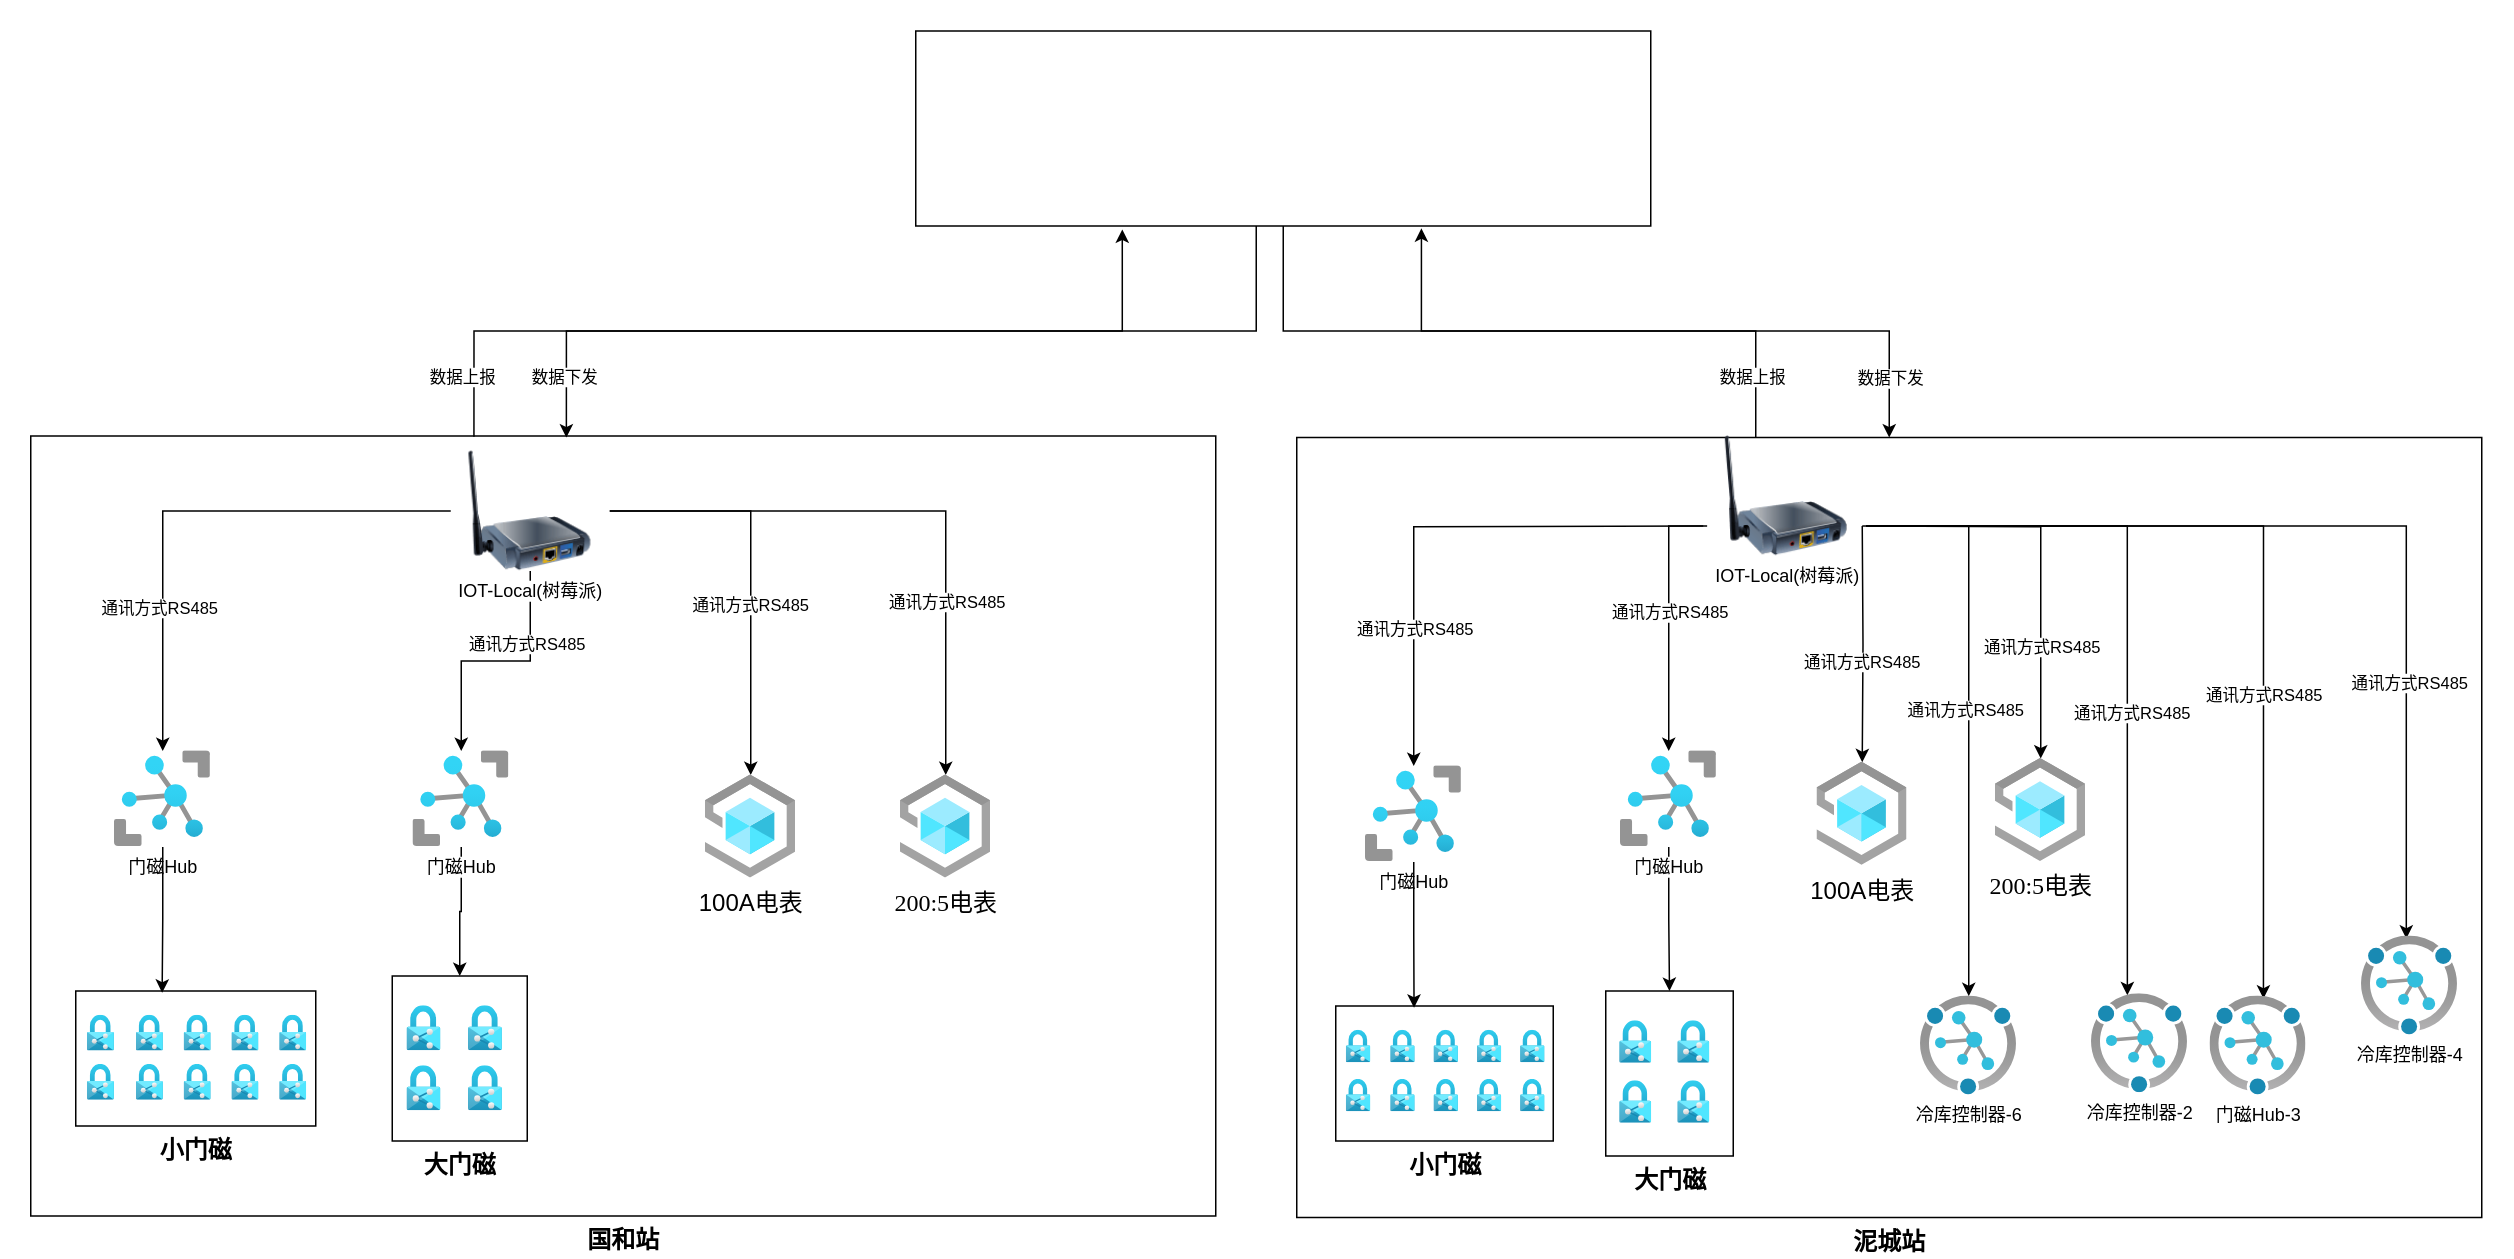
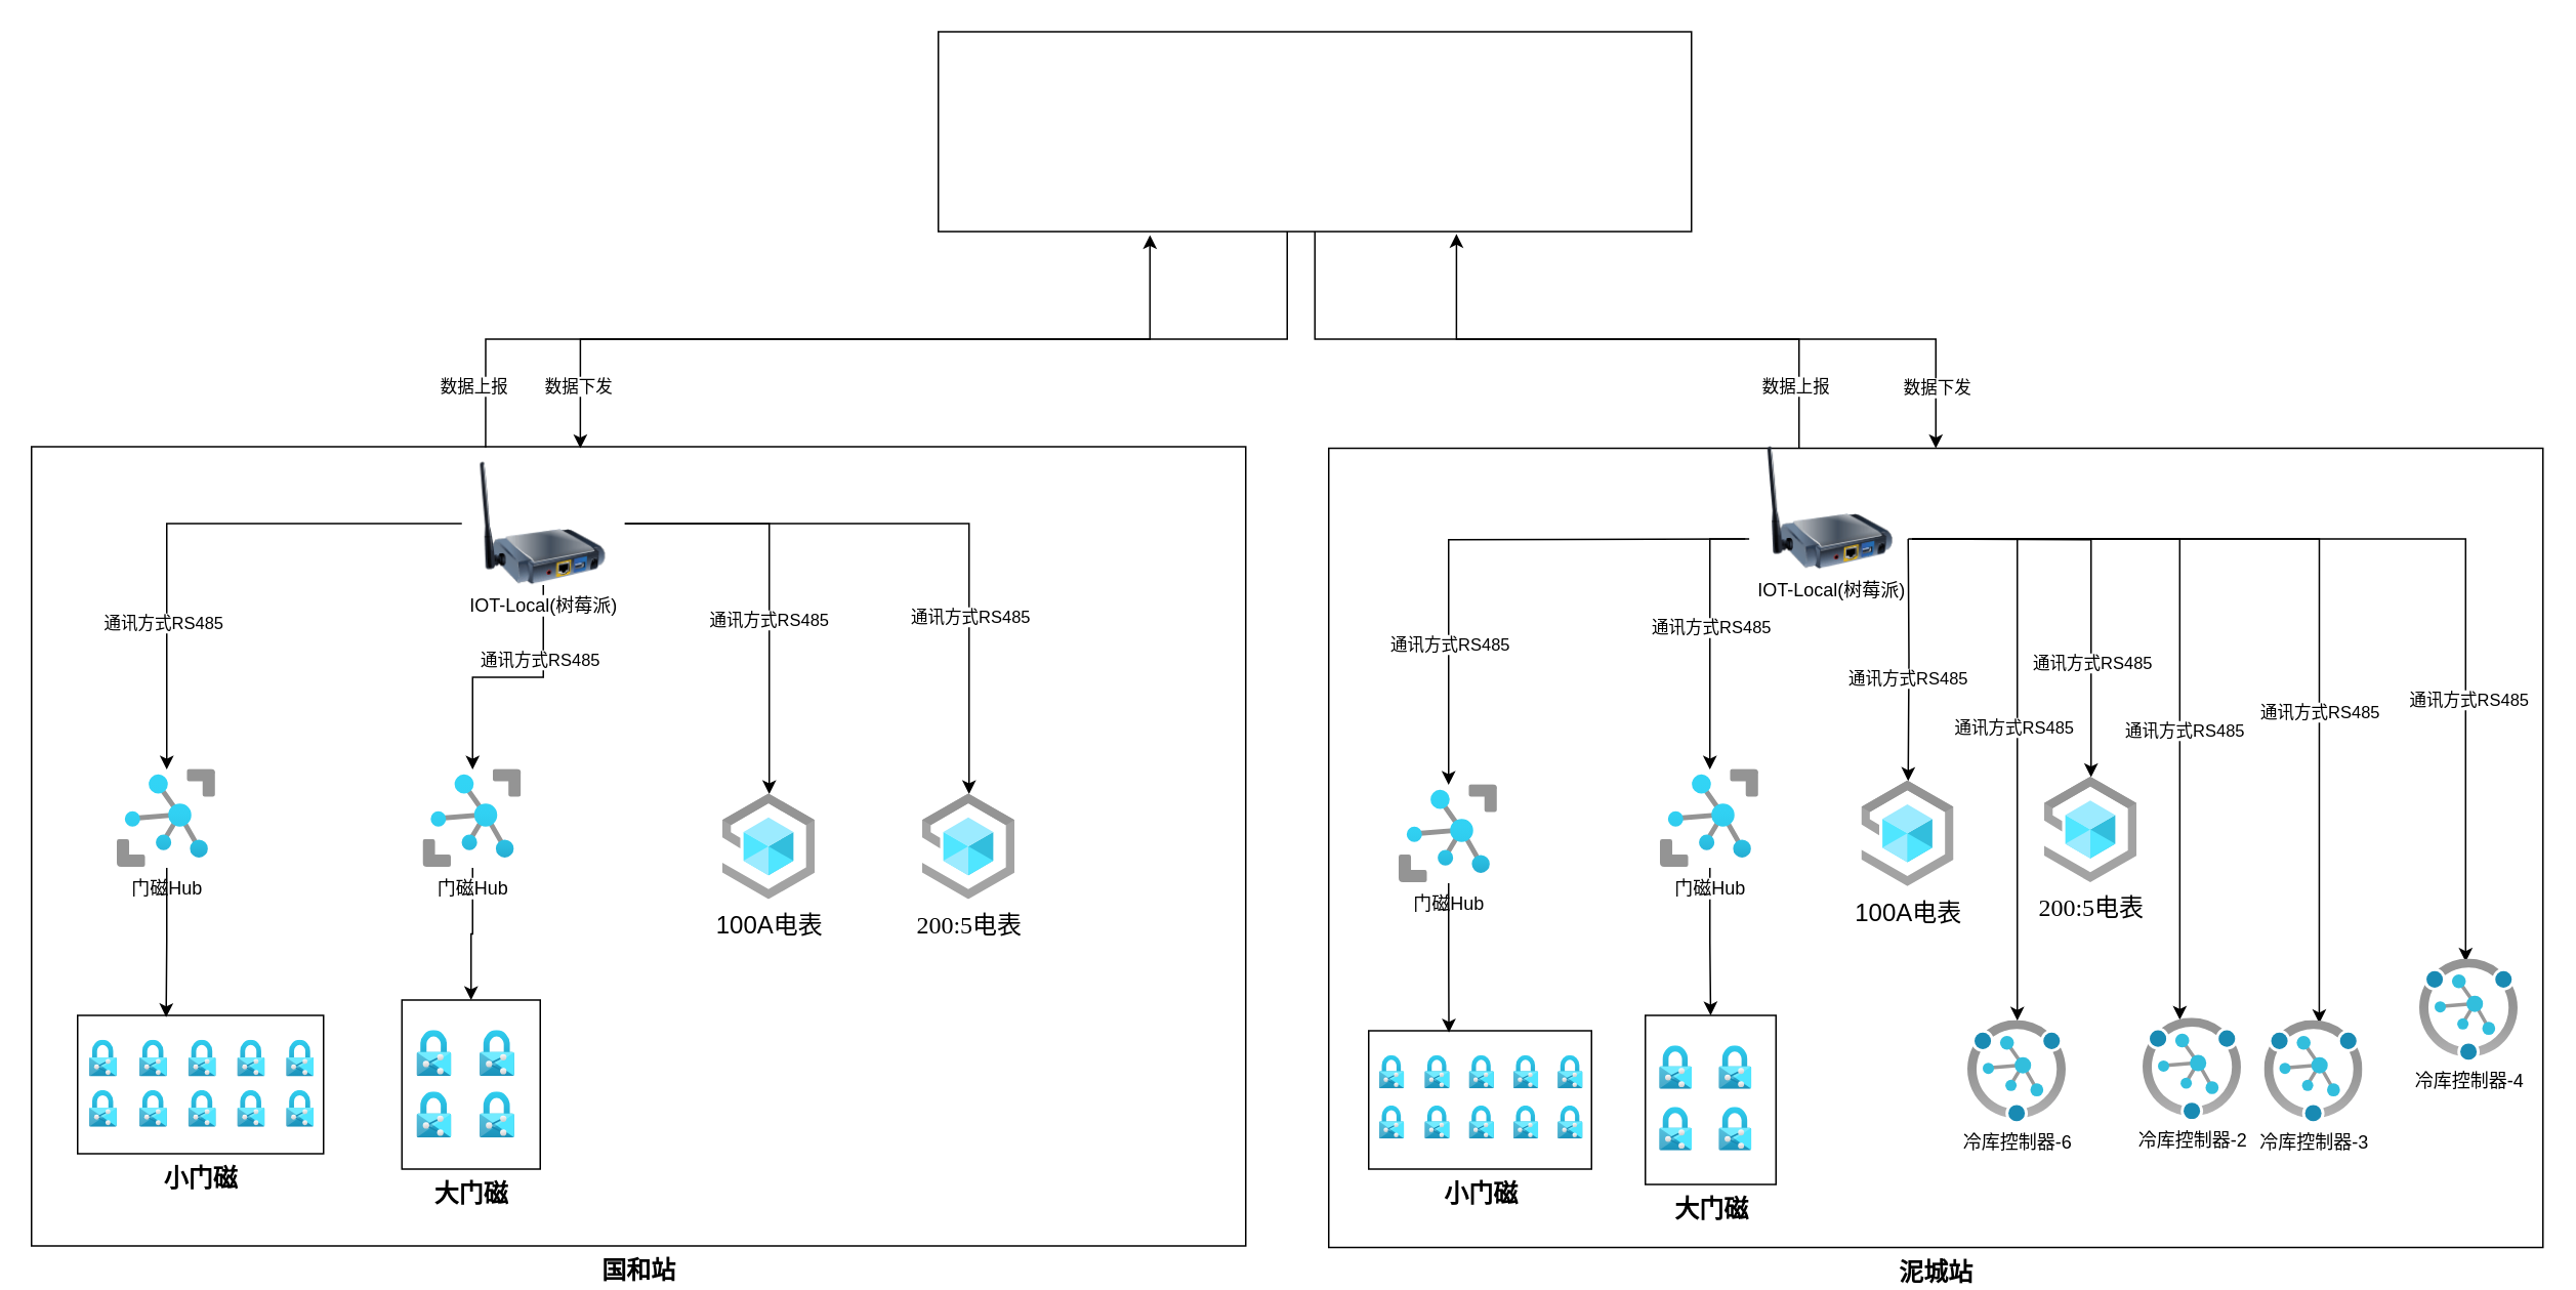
- <mxCell id="74" value="门磁Hub-3" style="image;aspect=fixed;html=1;points=[];align=center;fontSize=12;image=img/lib/azure2/iot/Device_Provisioning_Services.svg;" vertex="1" parent="1"><mxGeometry x="1473" y="663.47" width="64" height="66" as="geometry" /></mxCell>
+ <mxCell id="74" value="冷库控制器-3" style="image;aspect=fixed;html=1;points=[];align=center;fontSize=12;image=img/lib/azure2/iot/Device_Provisioning_Services.svg;" vertex="1" parent="1"><mxGeometry x="1473" y="663.47" width="64" height="66" as="geometry" /></mxCell>
